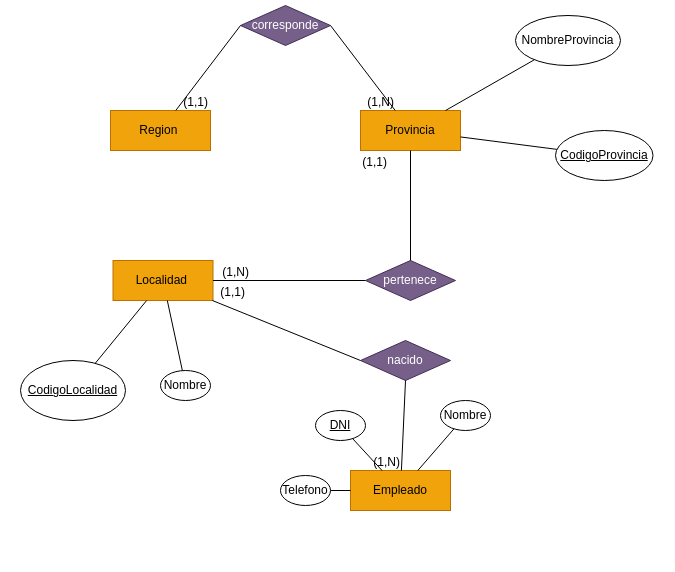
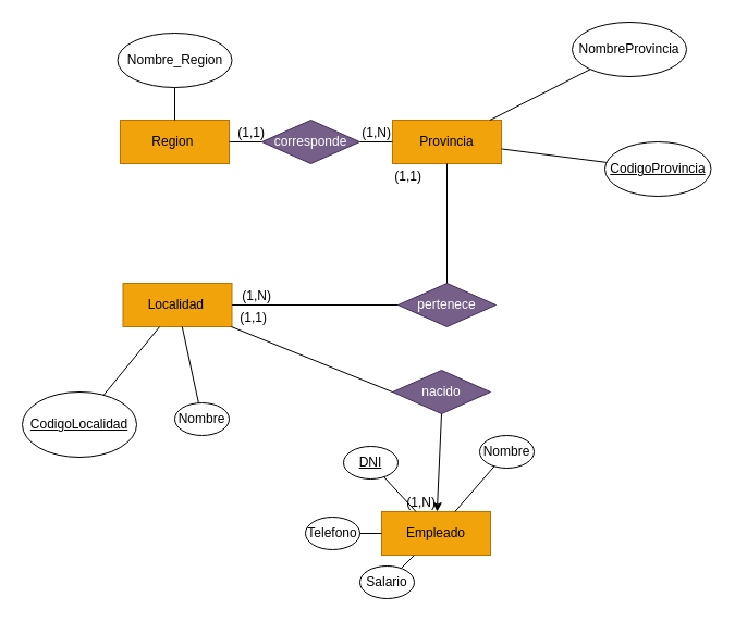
- <mxCell id="24" value="corresponde" style="shape=rhombus;perimeter=rhombusPerimeter;whiteSpace=wrap;html=1;align=center;fillColor=#76608a;fontColor=#ffffff;strokeColor=#432D57;" vertex="1" parent="1"><mxGeometry x="240" y="5" width="90" height="40" as="geometry" /></mxCell>
+ <mxCell id="24" value="corresponde" style="shape=rhombus;perimeter=rhombusPerimeter;whiteSpace=wrap;html=1;align=center;fillColor=#76608a;fontColor=#ffffff;strokeColor=#432D57;" vertex="1" parent="1"><mxGeometry x="240" y="110" width="90" height="40" as="geometry" /></mxCell>
- <mxCell id="30" value="NombreProvincia" style="ellipse;whiteSpace=wrap;html=1;align=center;" vertex="1" parent="1"><mxGeometry x="515" y="15" width="105" height="50" as="geometry" /></mxCell>
+ <mxCell id="30" value="NombreProvincia" style="ellipse;whiteSpace=wrap;html=1;align=center;" vertex="1" parent="1"><mxGeometry x="525" y="20" width="105" height="50" as="geometry" /></mxCell>
+ <mxCell id="13" value="Nombre_Region" style="ellipse;whiteSpace=wrap;html=1;align=center;" vertex="1" parent="1"><mxGeometry x="107.5" y="30" width="105" height="50" as="geometry" /></mxCell>
+ <mxCell id="12" value="" style="endArrow=none;html=1;rounded=0;" edge="1" parent="1" source="2" target="13"><mxGeometry relative="1" as="geometry"><mxPoint x="110" y="25" as="sourcePoint" /><mxPoint x="170" y="25" as="targetPoint" /></mxGeometry></mxCell>
- <mxCell id="17" value="" style="endArrow=none;html=1;rounded=0;exitX=0.5;exitY=1;exitDx=0;exitDy=0;" edge="1" parent="1" source="14" target="5"><mxGeometry relative="1" as="geometry"><mxPoint x="357" y="350" as="sourcePoint" /><mxPoint x="530" y="380" as="targetPoint" /></mxGeometry></mxCell>
+ <mxCell id="17" value="" style="endArrow=classic;html=1;rounded=0;exitX=0.5;exitY=1;exitDx=0;exitDy=0;" edge="1" parent="1" source="14" target="5"><mxGeometry relative="1" as="geometry"><mxPoint x="357" y="350" as="sourcePoint" /><mxPoint x="530" y="380" as="targetPoint" /></mxGeometry></mxCell>
+ <mxCell id="35" value="" style="endArrow=none;html=1;rounded=0;" edge="1" parent="1" source="5" target="36"><mxGeometry relative="1" as="geometry"><mxPoint x="545" y="525" as="sourcePoint" /><mxPoint x="605" y="525" as="targetPoint" /></mxGeometry></mxCell>
+ <mxCell id="36" value="Salario" style="ellipse;whiteSpace=wrap;html=1;align=center;" vertex="1" parent="1"><mxGeometry x="330" y="520" width="50" height="30" as="geometry" /></mxCell>
